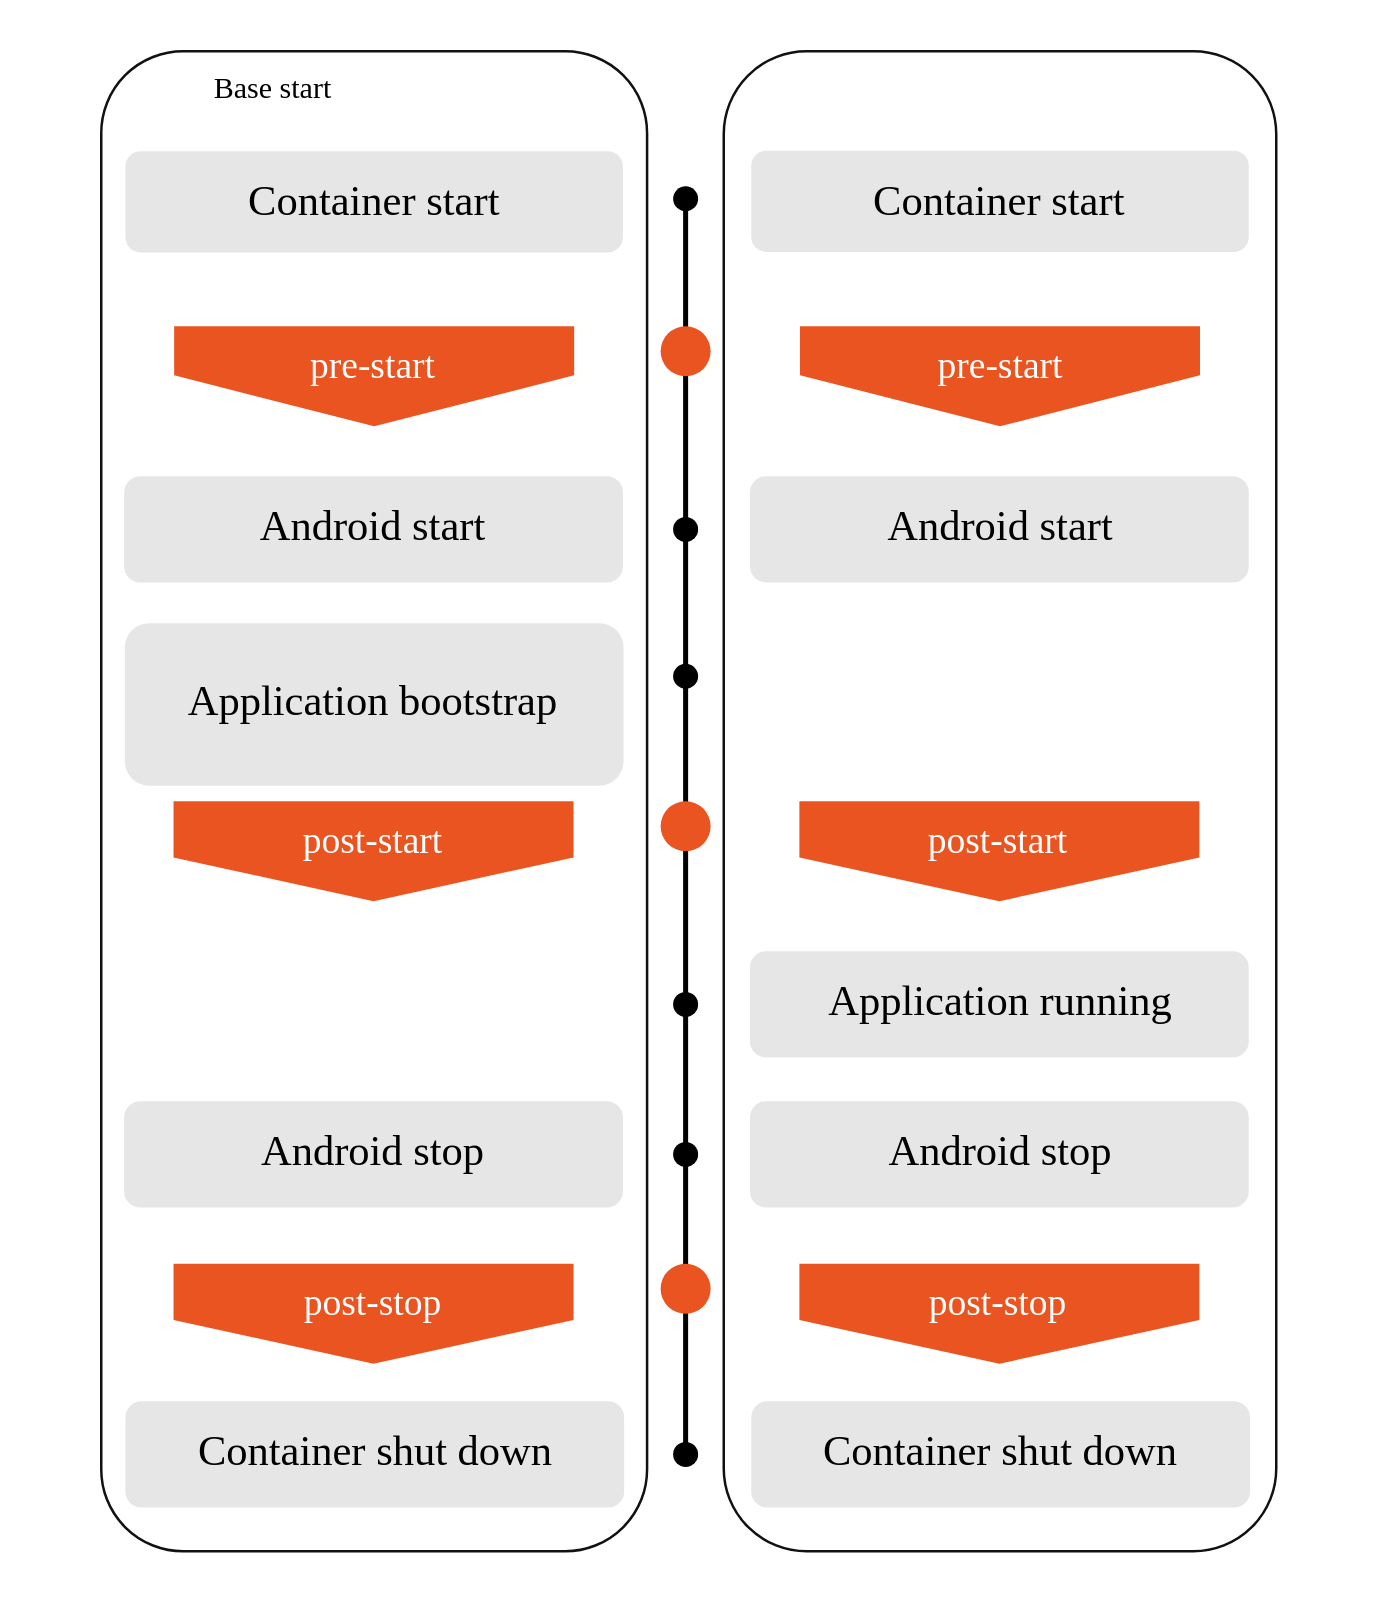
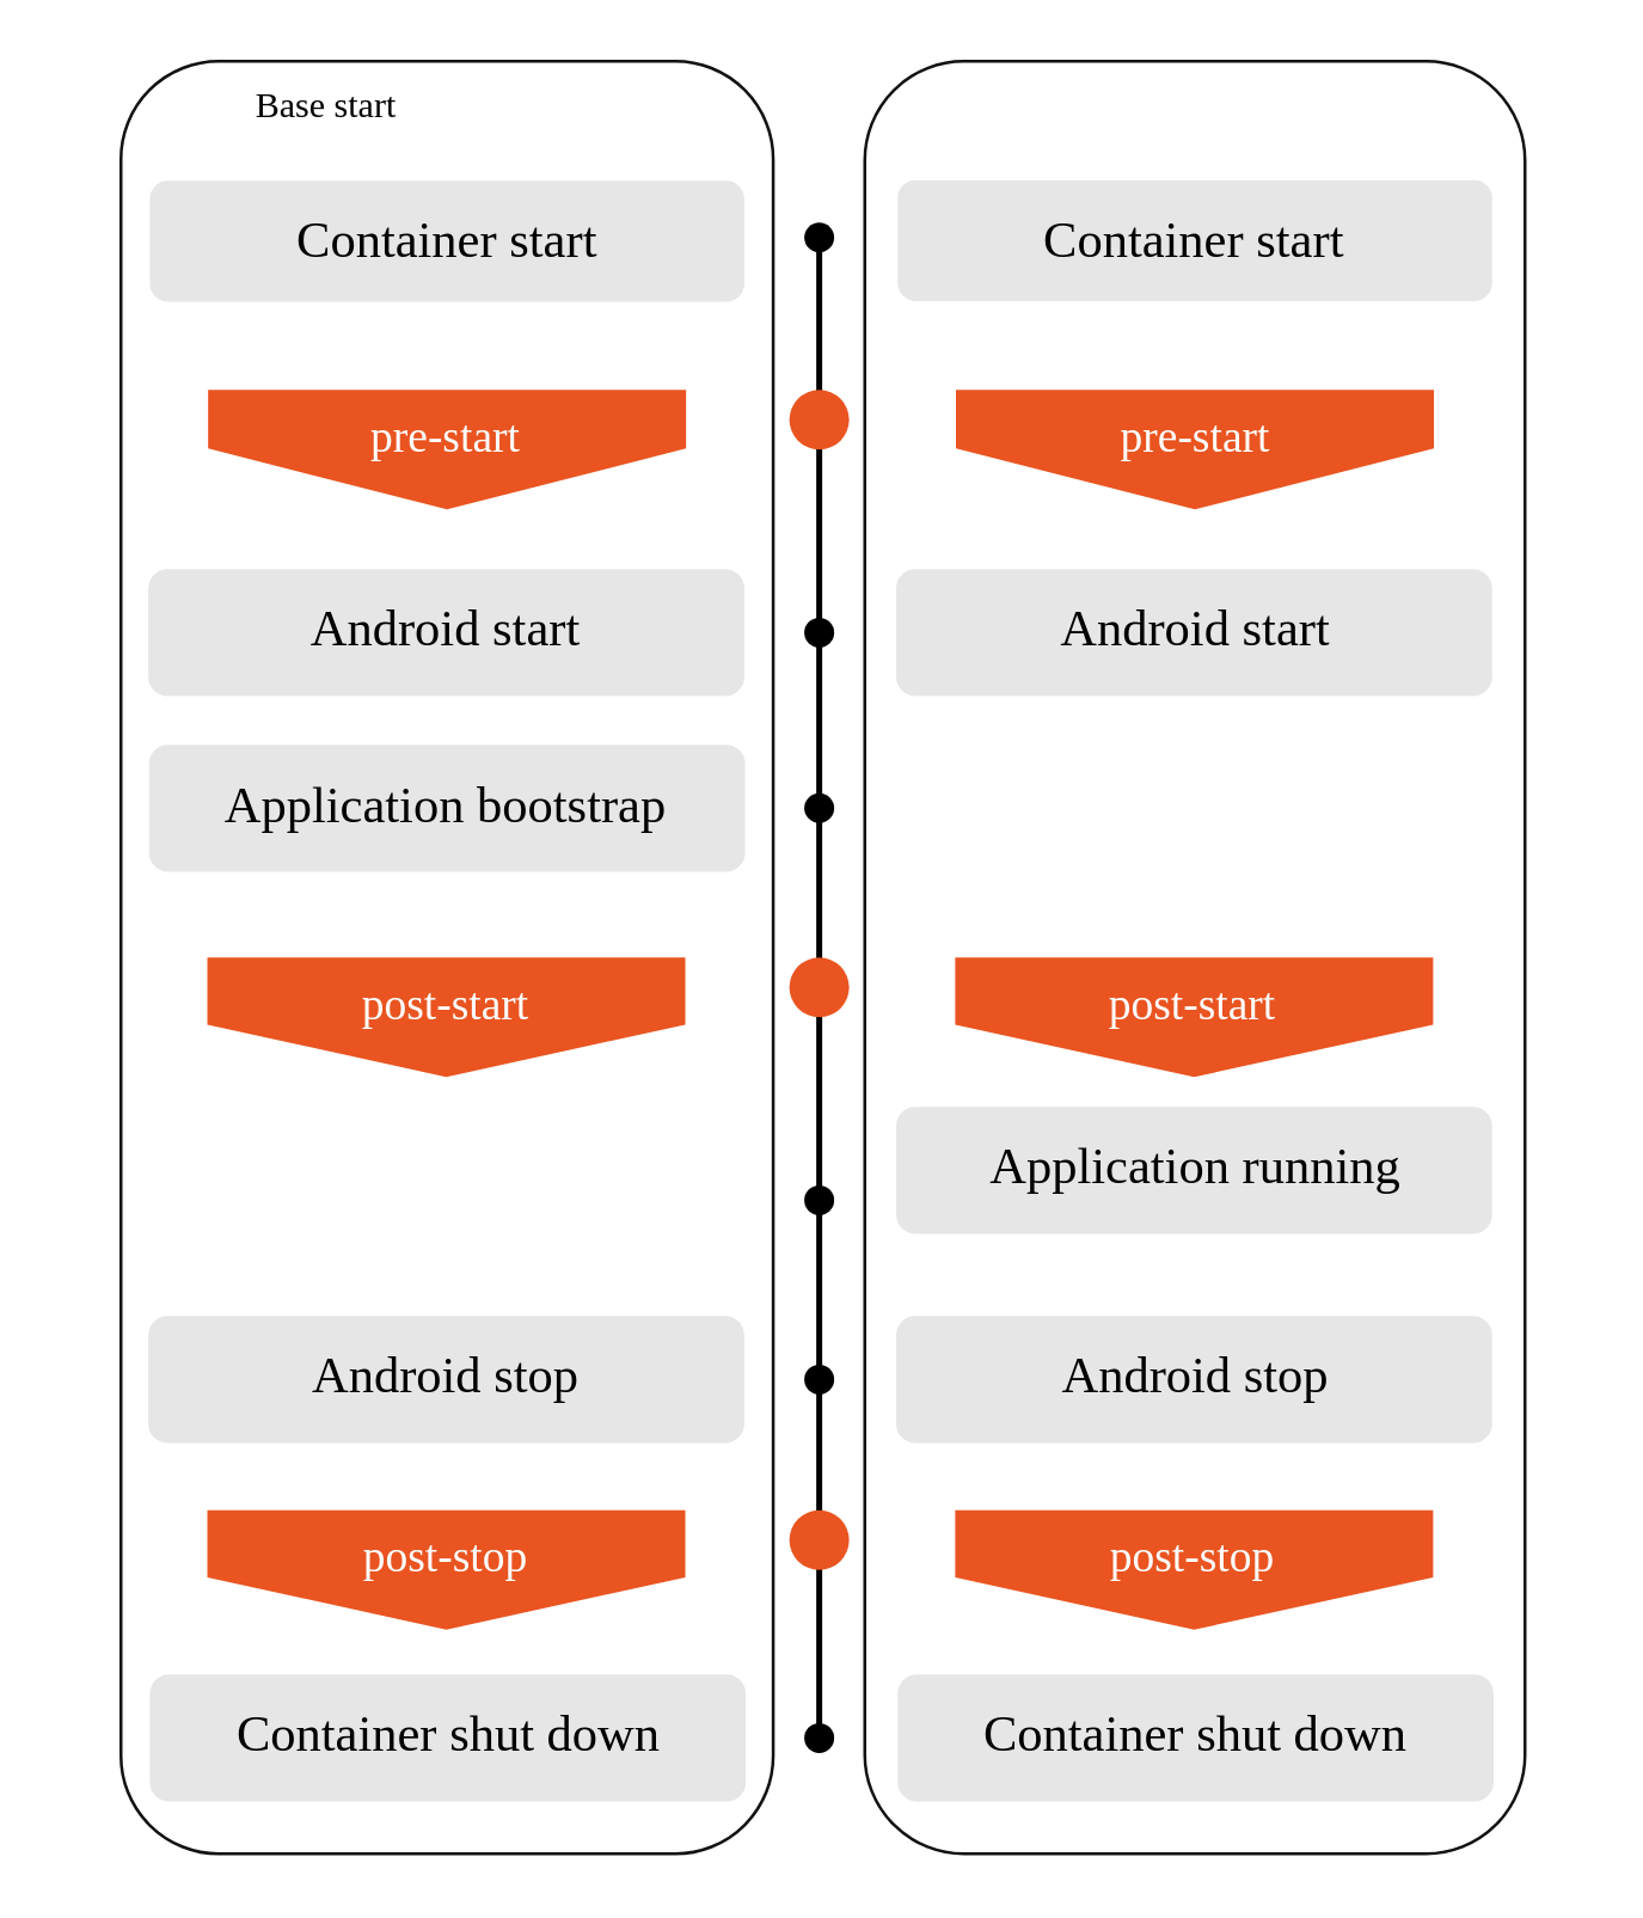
- <mxCell id="8" value="&lt;h1 style=&quot;font-size: 17px&quot;&gt;&lt;span style=&quot;font-size: 17px ; font-weight: normal&quot;&gt;Application bootstrap&lt;/span&gt;&lt;br style=&quot;font-size: 17px&quot;&gt;&lt;/h1&gt;" style="text;html=1;spacing=0;spacingTop=0;whiteSpace=wrap;overflow=hidden;strokeColor=none;strokeWidth=3;fillColor=#E6E6E6;fontSize=17;fontColor=#000000;align=center;rounded=1;verticalAlign=middle;horizontal=1;fontStyle=0;fontFamily=ubuntu;fontSource=https%3A%2F%2Ffonts.googleapis.com%2Fcss%3Ffamily%3Dubuntu;" vertex="1" parent="2"><mxGeometry x="9.41" y="228.75" width="199.5" height="65" as="geometry" /></mxCell>
+ <mxCell id="8" value="&lt;h1 style=&quot;font-size: 17px&quot;&gt;&lt;span style=&quot;font-size: 17px ; font-weight: normal&quot;&gt;Application bootstrap&lt;/span&gt;&lt;br style=&quot;font-size: 17px&quot;&gt;&lt;/h1&gt;" style="text;html=1;spacing=0;spacingTop=0;whiteSpace=wrap;overflow=hidden;strokeColor=none;strokeWidth=3;fillColor=#E6E6E6;fontSize=17;fontColor=#000000;align=center;rounded=1;verticalAlign=middle;horizontal=1;fontStyle=0;fontFamily=ubuntu;fontSource=https%3A%2F%2Ffonts.googleapis.com%2Fcss%3Ffamily%3Dubuntu;" vertex="1" parent="2"><mxGeometry x="9.41" y="228.75" width="199.5" height="42.5" as="geometry" /></mxCell>
- <mxCell id="19" value="&lt;h1 style=&quot;font-size: 17px&quot;&gt;&lt;span style=&quot;font-size: 17px ; font-weight: normal&quot;&gt;Application running&lt;/span&gt;&lt;br style=&quot;font-size: 17px&quot;&gt;&lt;/h1&gt;" style="text;html=1;spacing=0;spacingTop=0;whiteSpace=wrap;overflow=hidden;strokeColor=none;strokeWidth=3;fillColor=#E6E6E6;fontSize=17;fontColor=#000000;align=center;rounded=1;verticalAlign=middle;horizontal=1;fontStyle=0;fontFamily=ubuntu;fontSource=https%3A%2F%2Ffonts.googleapis.com%2Fcss%3Ffamily%3Dubuntu;" vertex="1" parent="13"><mxGeometry x="10.5" y="360" width="199.5" height="42.5" as="geometry" /></mxCell>
+ <mxCell id="19" value="&lt;h1 style=&quot;font-size: 17px&quot;&gt;&lt;span style=&quot;font-size: 17px ; font-weight: normal&quot;&gt;Application running&lt;/span&gt;&lt;br style=&quot;font-size: 17px&quot;&gt;&lt;/h1&gt;" style="text;html=1;spacing=0;spacingTop=0;whiteSpace=wrap;overflow=hidden;strokeColor=none;strokeWidth=3;fillColor=#E6E6E6;fontSize=17;fontColor=#000000;align=center;rounded=1;verticalAlign=middle;horizontal=1;fontStyle=0;fontFamily=ubuntu;fontSource=https%3A%2F%2Ffonts.googleapis.com%2Fcss%3Ffamily%3Dubuntu;" vertex="1" parent="13"><mxGeometry x="10.5" y="350" width="199.5" height="42.5" as="geometry" /></mxCell>
